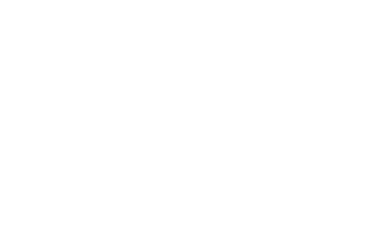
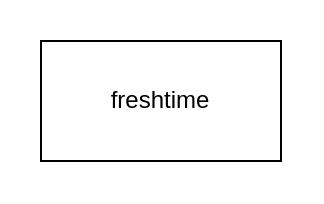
+ <mxCell id="2" value="freshtime" style="rounded=0;whiteSpace=wrap;html=1;" vertex="1" parent="1"><mxGeometry x="20" y="20" width="120" height="60" as="geometry" /></mxCell>
